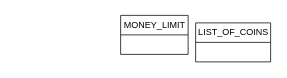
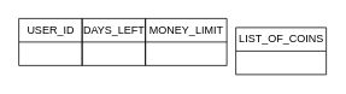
+ <mxCell id="2" value="USER_ID" style="swimlane;fontStyle=0;childLayout=stackLayout;horizontal=1;startSize=26;fillColor=none;horizontalStack=0;resizeParent=1;resizeParentMax=0;resizeLast=0;collapsible=1;marginBottom=0;html=1;" vertex="1" parent="1"><mxGeometry x="20" y="20" width="70" height="52" as="geometry" /></mxCell>
+ <mxCell id="3" value="DAYS_LEFT" style="swimlane;fontStyle=0;childLayout=stackLayout;horizontal=1;startSize=26;fillColor=none;horizontalStack=0;resizeParent=1;resizeParentMax=0;resizeLast=0;collapsible=1;marginBottom=0;html=1;" vertex="1" parent="1"><mxGeometry x="90" y="20" width="70" height="52" as="geometry" /></mxCell>
